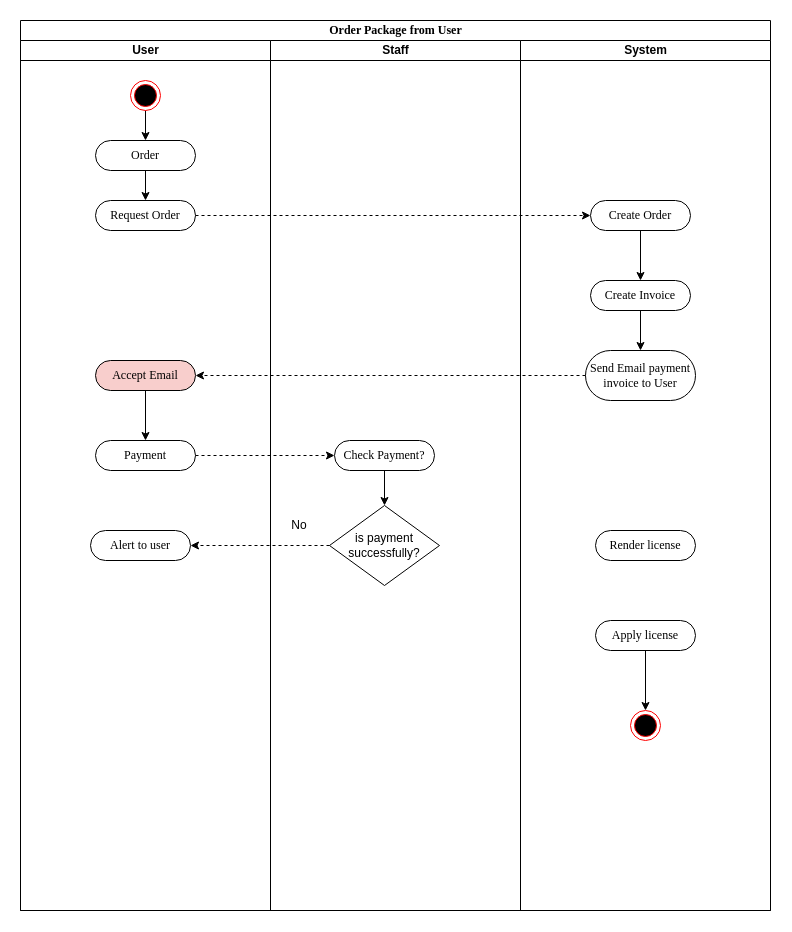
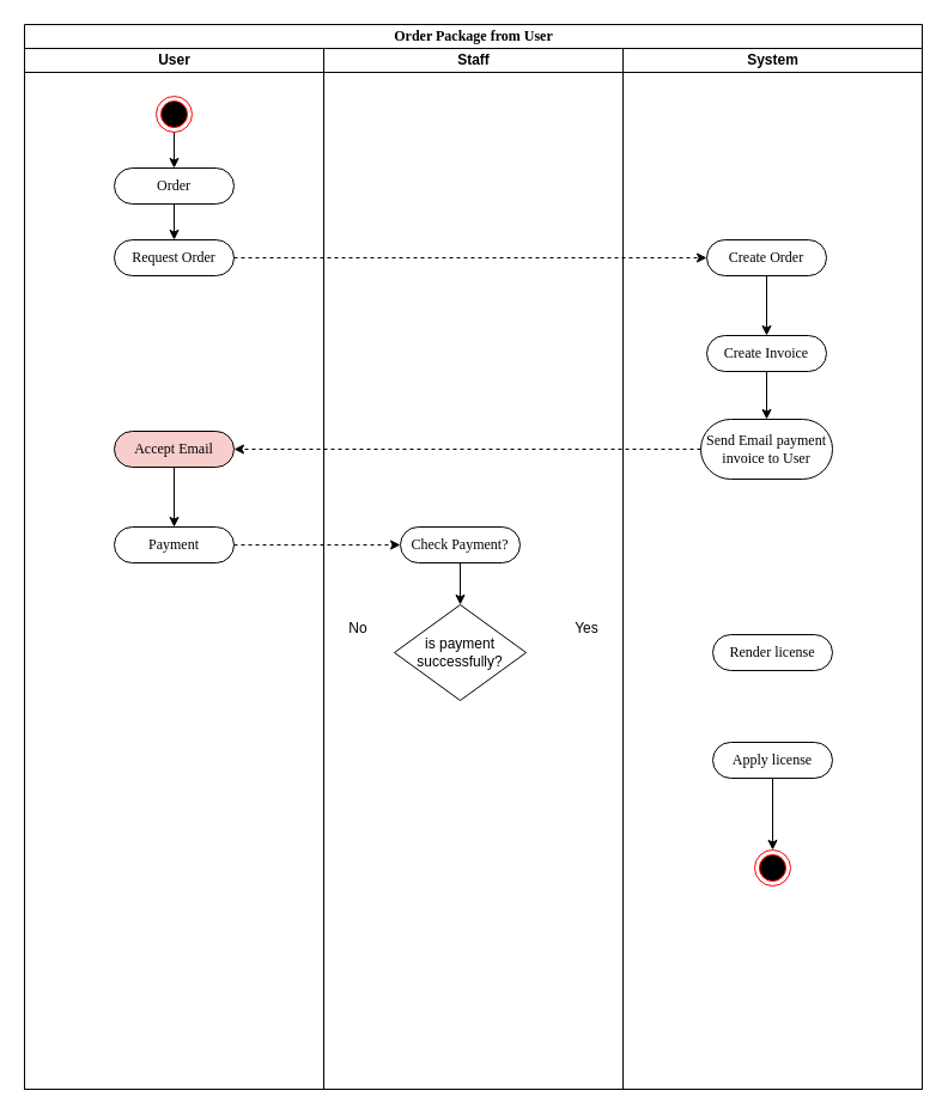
+ <mxCell id="17" value="Yes" style="text;html=1;strokeColor=none;fillColor=none;align=center;verticalAlign=middle;whiteSpace=wrap;rounded=0;" vertex="1" parent="13"><mxGeometry x="190" y="470" width="60" height="30" as="geometry" /></mxCell>
- <mxCell id="10" value="Alert to user" style="rounded=1;whiteSpace=wrap;html=1;shadow=0;comic=0;labelBackgroundColor=none;strokeWidth=1;fontFamily=Verdana;fontSize=12;align=center;arcSize=50;" vertex="1" parent="3"><mxGeometry x="70" y="490" width="100" height="30" as="geometry" /></mxCell>
- <mxCell id="32" style="edgeStyle=orthogonalEdgeStyle;rounded=0;orthogonalLoop=1;jettySize=auto;html=1;exitX=0;exitY=0.5;exitDx=0;exitDy=0;entryX=1;entryY=0.5;entryDx=0;entryDy=0;dashed=1;" edge="1" parent="2" source="16" target="10"><mxGeometry relative="1" as="geometry" /></mxCell>
